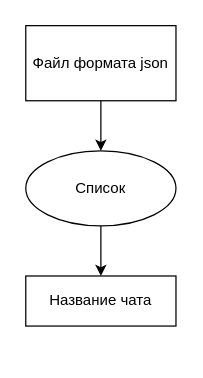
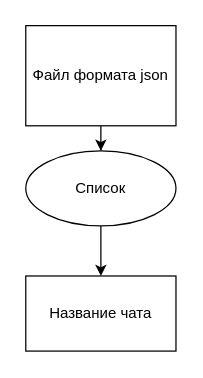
- <mxCell id="3" value="Файл формата json" style="rounded=0;whiteSpace=wrap;html=1;" vertex="1" parent="1"><mxGeometry x="20" y="20" width="120" height="60" as="geometry" /></mxCell>
+ <mxCell id="3" value="Файл формата json" style="rounded=0;whiteSpace=wrap;html=1;" vertex="1" parent="1"><mxGeometry x="20" y="20" width="120" height="80" as="geometry" /></mxCell>
- <mxCell id="6" value="Название чата" style="rounded=0;whiteSpace=wrap;html=1;" vertex="1" parent="1"><mxGeometry x="20" y="220" width="120" height="40" as="geometry" /></mxCell>
+ <mxCell id="6" value="Название чата" style="rounded=0;whiteSpace=wrap;html=1;" vertex="1" parent="1"><mxGeometry x="20" y="220" width="120" height="60" as="geometry" /></mxCell>
